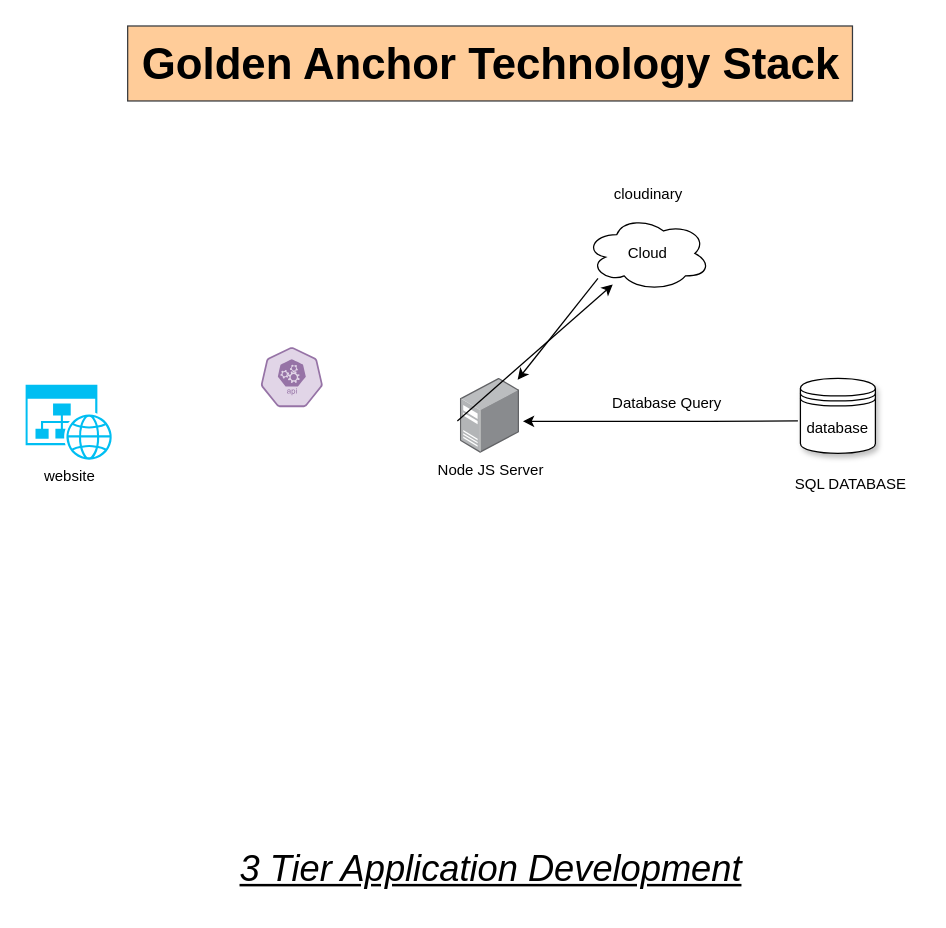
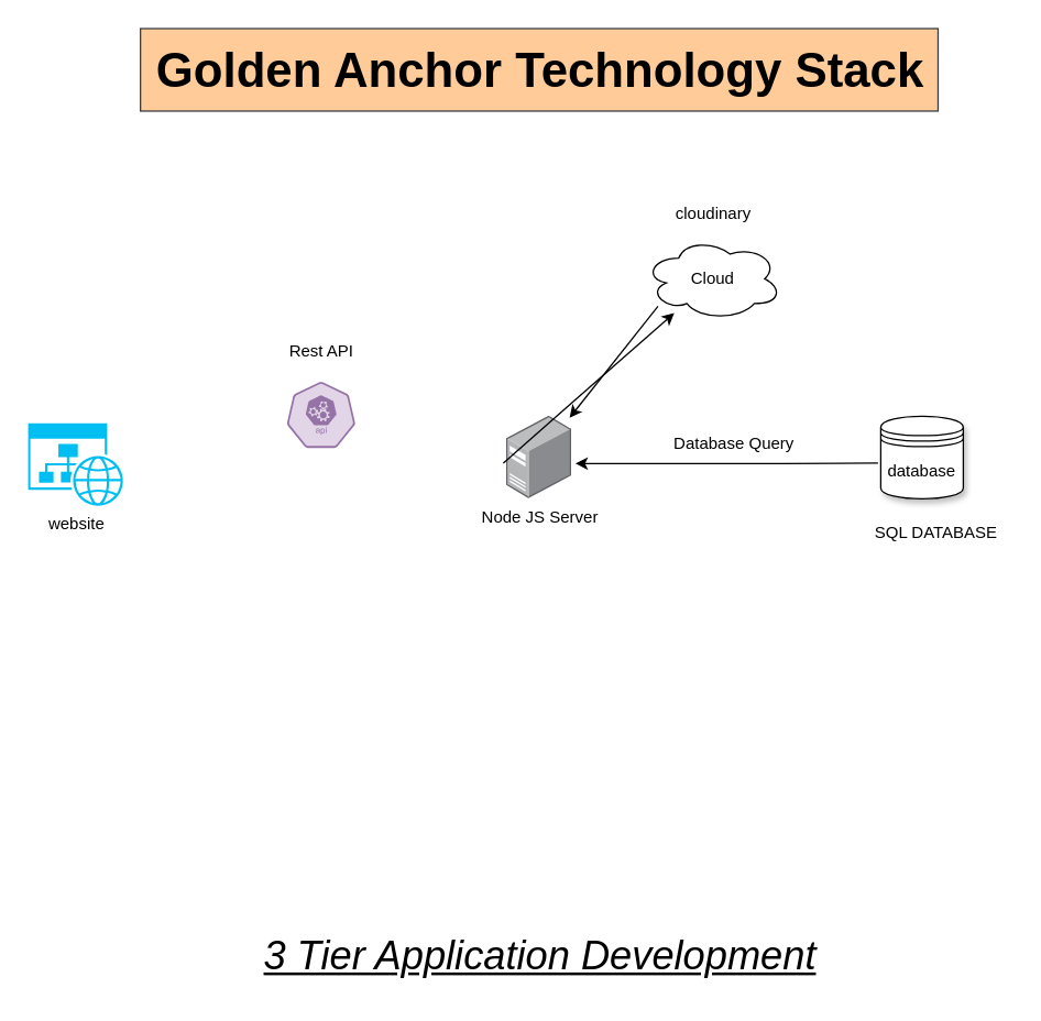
+ <mxCell id="9" value="Rest API" style="text;html=1;align=center;verticalAlign=middle;resizable=0;points=[];autosize=1;strokeColor=none;fillColor=none;" parent="1" vertex="1"><mxGeometry x="198" y="240" width="70" height="30" as="geometry" /></mxCell>
